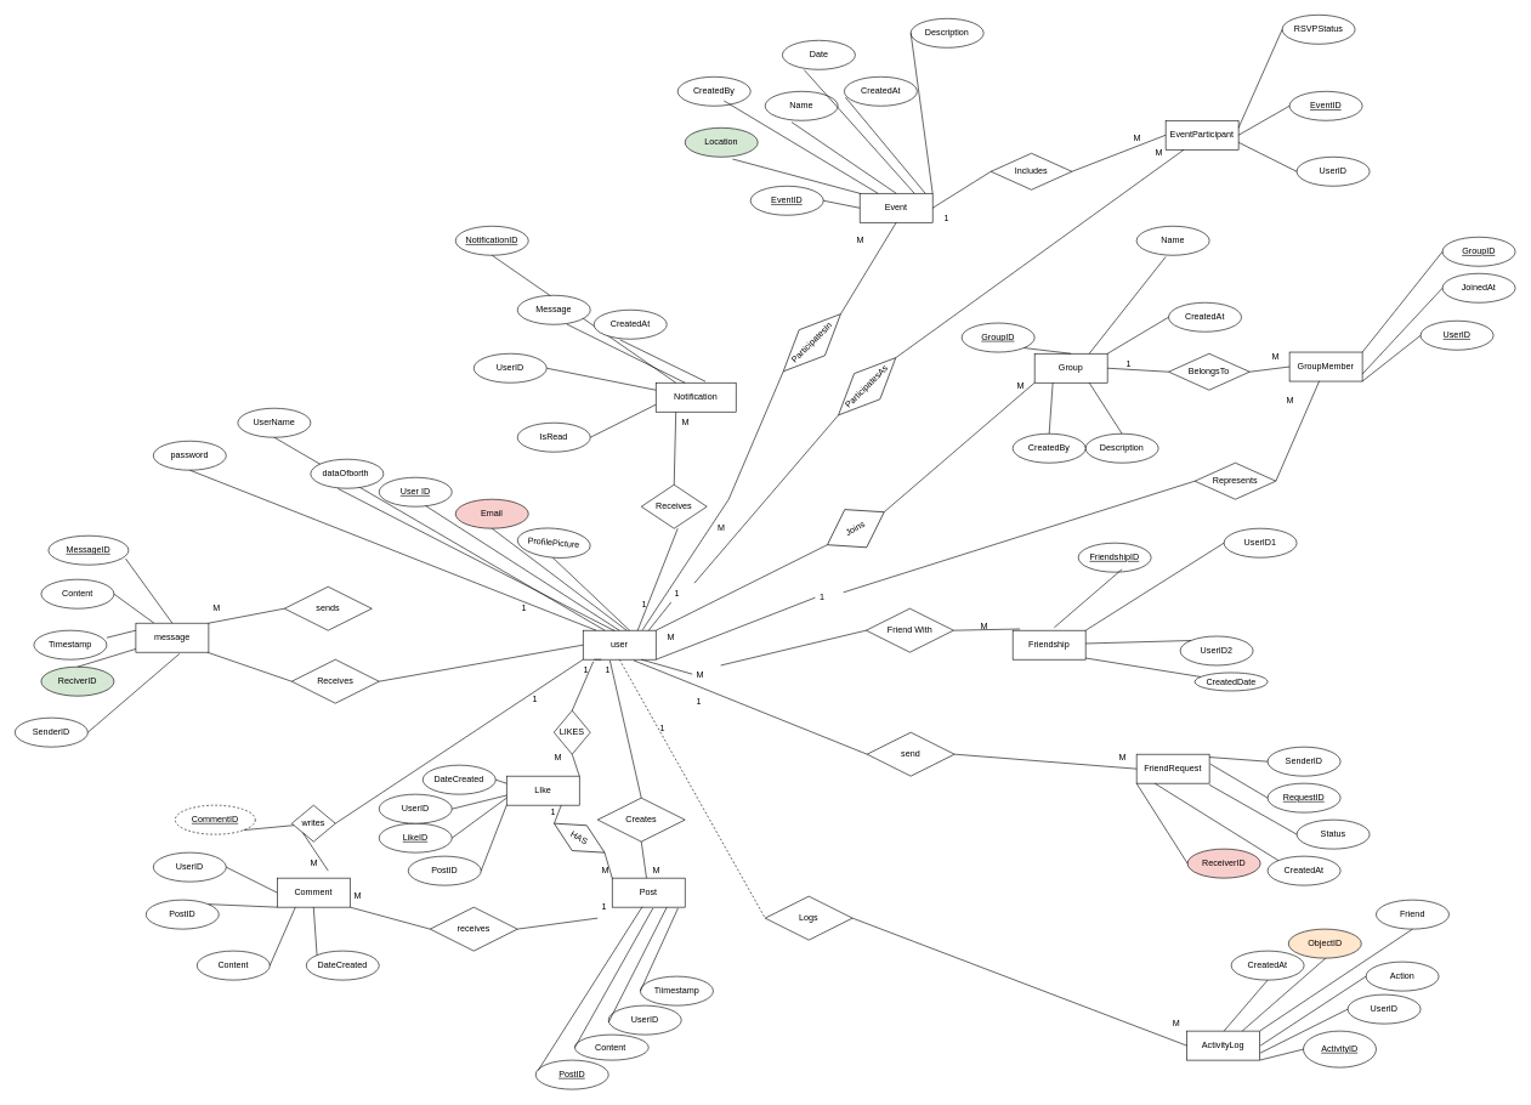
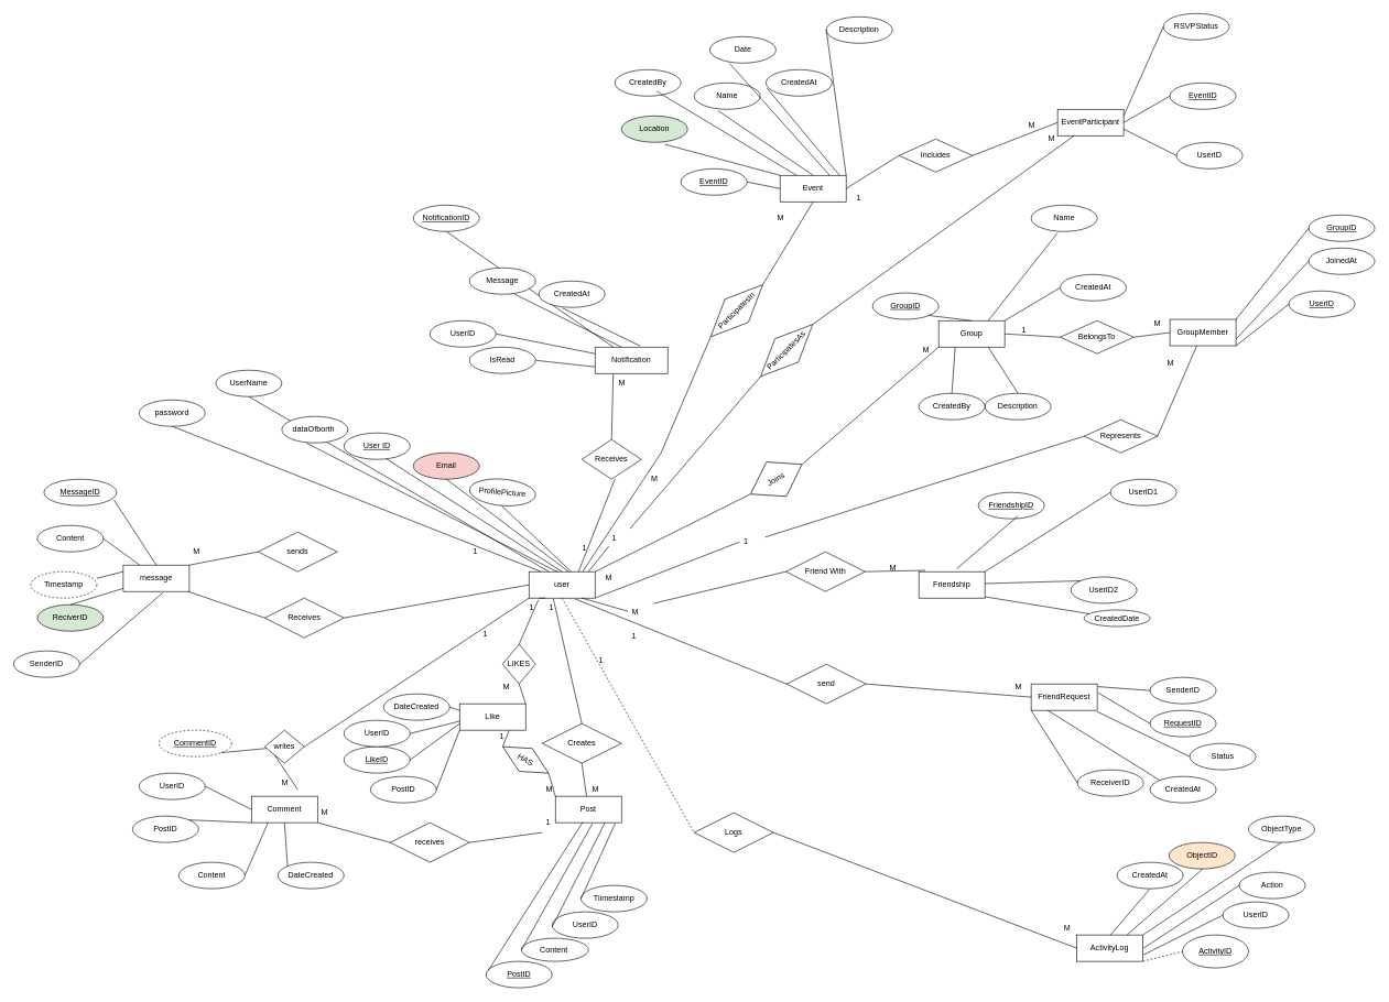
- <mxCell id="91" value="IsRead" style="ellipse;whiteSpace=wrap;html=1;align=center;" parent="1" vertex="1"><mxGeometry x="710" y="580" width="100" height="40" as="geometry" /></mxCell>
+ <mxCell id="91" value="IsRead" style="ellipse;whiteSpace=wrap;html=1;align=center;" parent="1" vertex="1"><mxGeometry x="710" y="525" width="100" height="40" as="geometry" /></mxCell>
- <mxCell id="16" value="MessageID" style="ellipse;whiteSpace=wrap;html=1;align=center;fontStyle=4;" parent="1" vertex="1"><mxGeometry x="66" y="735" width="110" height="40" as="geometry" /></mxCell>
+ <mxCell id="16" value="MessageID" style="ellipse;whiteSpace=wrap;html=1;align=center;fontStyle=4;" parent="1" vertex="1"><mxGeometry x="66" y="725" width="110" height="40" as="geometry" /></mxCell>
- <mxCell id="18" value="Timestamp" style="ellipse;whiteSpace=wrap;html=1;align=center;" parent="1" vertex="1"><mxGeometry x="46" y="865" width="100" height="40" as="geometry" /></mxCell>
+ <mxCell id="18" value="Timestamp" style="ellipse;whiteSpace=wrap;html=1;align=center;dashed=1;" parent="1" vertex="1"><mxGeometry x="46" y="865" width="100" height="40" as="geometry" /></mxCell>
- <mxCell id="209" value="Status" style="ellipse;whiteSpace=wrap;html=1;align=center;" parent="1" vertex="1"><mxGeometry x="1780" y="1125" width="100" height="40" as="geometry" /></mxCell>
+ <mxCell id="209" value="Status" style="ellipse;whiteSpace=wrap;html=1;align=center;" parent="1" vertex="1"><mxGeometry x="1800" y="1125" width="100" height="40" as="geometry" /></mxCell>
- <mxCell id="210" value="ReceiverID" style="ellipse;whiteSpace=wrap;html=1;align=center;fillColor=#f8cecc;" parent="1" vertex="1"><mxGeometry x="1630" y="1165" width="100" height="40" as="geometry" /></mxCell>
+ <mxCell id="210" value="ReceiverID" style="ellipse;whiteSpace=wrap;html=1;align=center;" parent="1" vertex="1"><mxGeometry x="1630" y="1165" width="100" height="40" as="geometry" /></mxCell>
- <mxCell id="191" value="Friend" style="ellipse;whiteSpace=wrap;html=1;align=center;" parent="1" vertex="1"><mxGeometry x="1889" y="1235" width="100" height="40" as="geometry" /></mxCell>
+ <mxCell id="191" value="ObjectType" style="ellipse;whiteSpace=wrap;html=1;align=center;" parent="1" vertex="1"><mxGeometry x="1889" y="1235" width="100" height="40" as="geometry" /></mxCell>
- <mxCell id="197" value="&lt;span style=&quot;color: rgba(0, 0, 0, 0); font-family: monospace; font-size: 0px; text-align: start; background-color: rgb(27, 29, 30);&quot;&gt;%3CmxGraphModel%3E%3Croot%3E%3CmxCell%20id%3D%220%22%2F%3E%3CmxCell%20id%3D%221%22%20parent%3D%220%22%2F%3E%3CmxCell%20id%3D%222%22%20value%3D%22%22%20style%3D%22endArrow%3Dnone%3Bhtml%3D1%3Brounded%3D0%3BexitX%3D0%3BexitY%3D0.5%3BexitDx%3D0%3BexitDy%3D0%3BentryX%3D0.57%3BentryY%3D-0.075%3BentryDx%3D0%3BentryDy%3D0%3BentryPerimeter%3D0%3B%22%20edge%3D%221%22%20parent%3D%221%22%3E%3CmxGeometry%20relative%3D%221%22%20as%3D%22geometry%22%3E%3CmxPoint%20x%3D%22140%22%20y%3D%22120%22%20as%3D%22sourcePoint%22%2F%3E%3CmxPoint%20x%3D%2277%22%20y%3D%22237%22%20as%3D%22targetPoint%22%2F%3E%3C%2FmxGeometry%3E%3C%2FmxCell%3E%3C%2Froot%3E%3C%2FmxGraphModel%3E&lt;/span&gt;" style="endArrow=none;html=1;rounded=0;exitX=1;exitY=1;exitDx=0;exitDy=0;entryX=0;entryY=0.5;entryDx=0;entryDy=0;" parent="1" source="85" target="188" edge="1"><mxGeometry relative="1" as="geometry"><mxPoint x="1689" y="1200" as="sourcePoint" /><mxPoint x="1844" y="1231" as="targetPoint" /><Array as="points" /></mxGeometry></mxCell>
+ <mxCell id="197" value="&lt;span style=&quot;color: rgba(0, 0, 0, 0); font-family: monospace; font-size: 0px; text-align: start; background-color: rgb(27, 29, 30);&quot;&gt;%3CmxGraphModel%3E%3Croot%3E%3CmxCell%20id%3D%220%22%2F%3E%3CmxCell%20id%3D%221%22%20parent%3D%220%22%2F%3E%3CmxCell%20id%3D%222%22%20value%3D%22%22%20style%3D%22endArrow%3Dnone%3Bhtml%3D1%3Brounded%3D0%3BexitX%3D0%3BexitY%3D0.5%3BexitDx%3D0%3BexitDy%3D0%3BentryX%3D0.57%3BentryY%3D-0.075%3BentryDx%3D0%3BentryDy%3D0%3BentryPerimeter%3D0%3B%22%20edge%3D%221%22%20parent%3D%221%22%3E%3CmxGeometry%20relative%3D%221%22%20as%3D%22geometry%22%3E%3CmxPoint%20x%3D%22140%22%20y%3D%22120%22%20as%3D%22sourcePoint%22%2F%3E%3CmxPoint%20x%3D%2277%22%20y%3D%22237%22%20as%3D%22targetPoint%22%2F%3E%3C%2FmxGeometry%3E%3C%2FmxCell%3E%3C%2Froot%3E%3C%2FmxGraphModel%3E&lt;/span&gt;" style="endArrow=none;html=1;rounded=0;exitX=1;exitY=1;exitDx=0;exitDy=0;entryX=0;entryY=0.5;entryDx=0;entryDy=0;dashed=1;" parent="1" source="85" target="188" edge="1"><mxGeometry relative="1" as="geometry"><mxPoint x="1689" y="1200" as="sourcePoint" /><mxPoint x="1844" y="1231" as="targetPoint" /><Array as="points" /></mxGeometry></mxCell>
